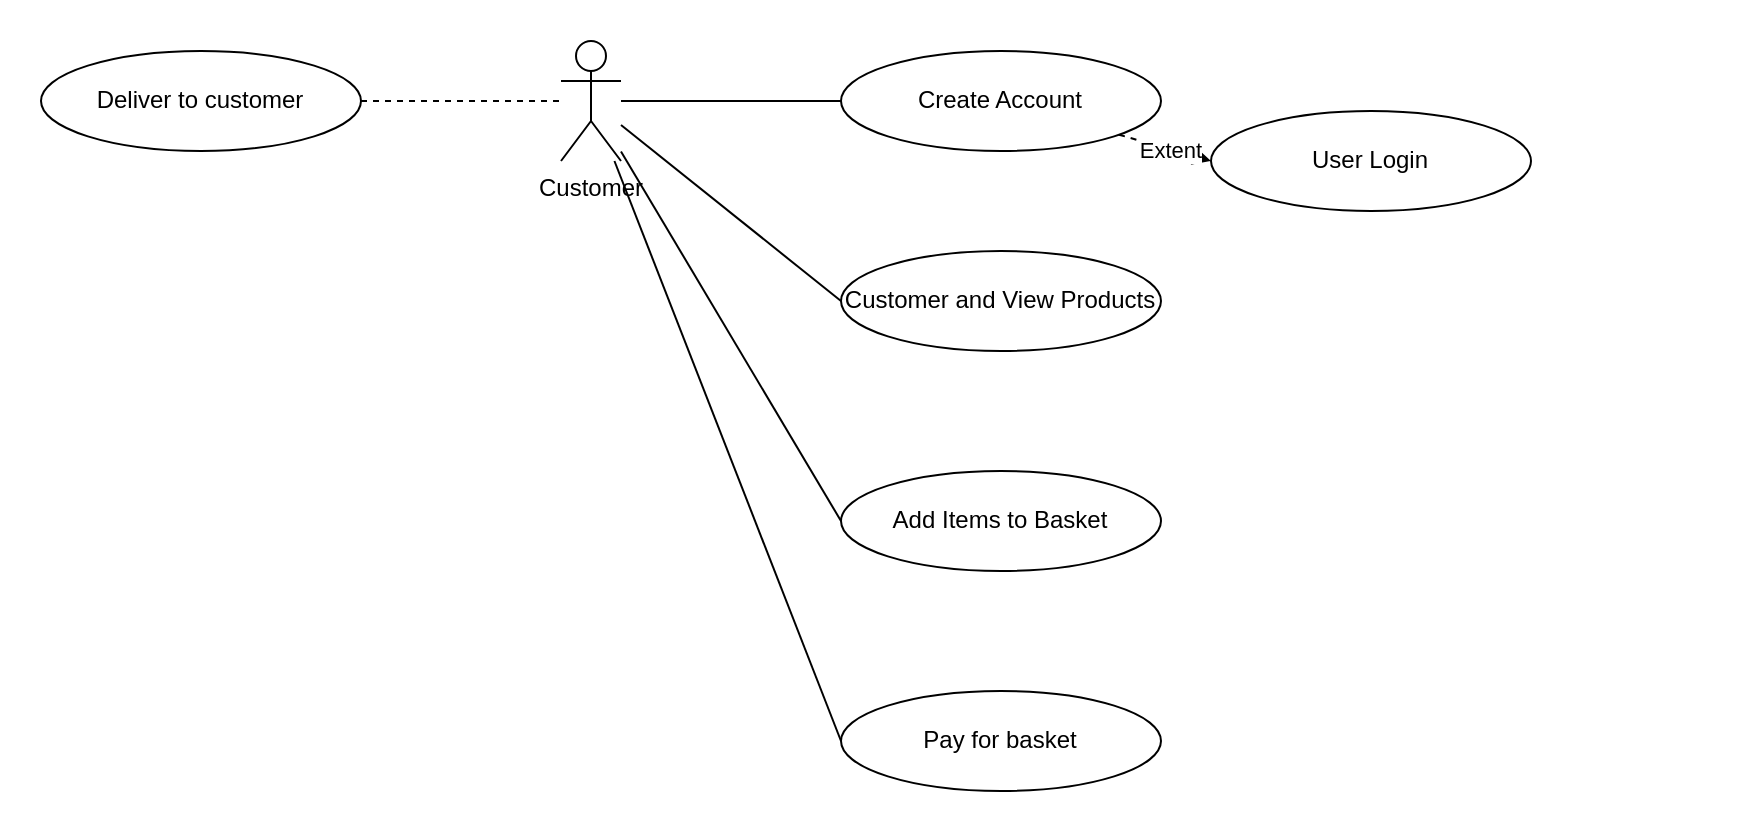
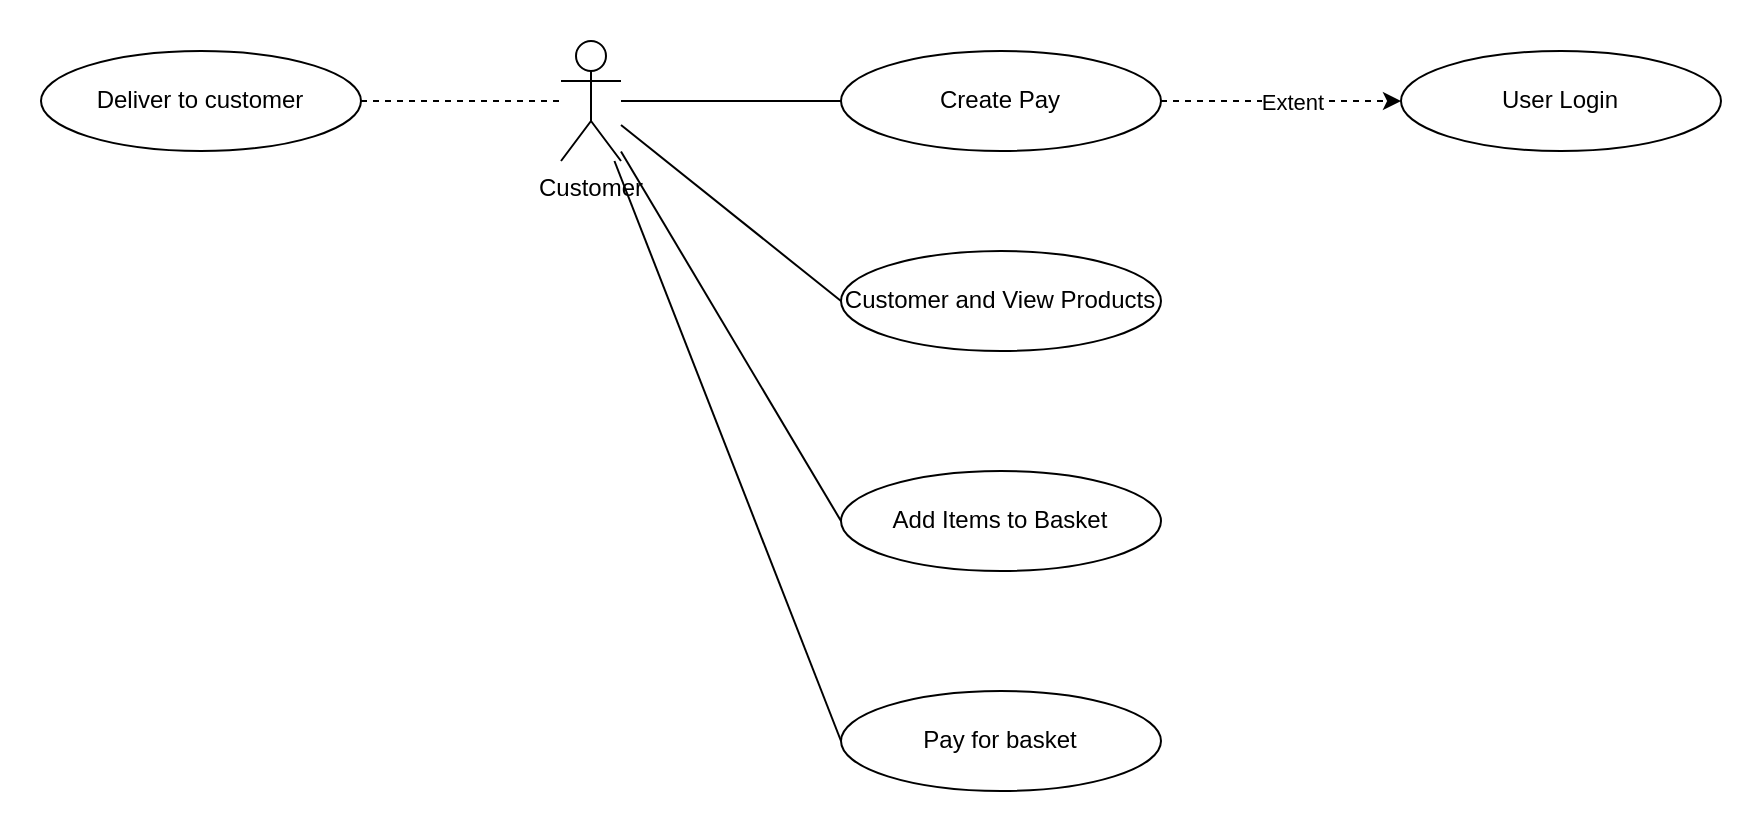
- <mxCell id="11" value="Create Account" style="ellipse;whiteSpace=wrap;html=1;" vertex="1" parent="1"><mxGeometry x="420" y="25" width="160" height="50" as="geometry" /></mxCell>
+ <mxCell id="11" value="Create Pay" style="ellipse;whiteSpace=wrap;html=1;" vertex="1" parent="1"><mxGeometry x="420" y="25" width="160" height="50" as="geometry" /></mxCell>
- <mxCell id="15" value="User Login" style="ellipse;whiteSpace=wrap;html=1;" vertex="1" parent="1"><mxGeometry x="605" y="55" width="160" height="50" as="geometry" /></mxCell>
+ <mxCell id="15" value="User Login" style="ellipse;whiteSpace=wrap;html=1;" vertex="1" parent="1"><mxGeometry x="700" y="25" width="160" height="50" as="geometry" /></mxCell>
